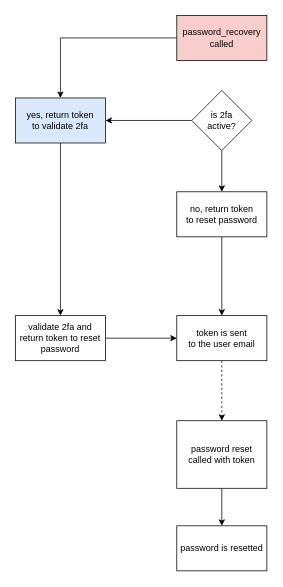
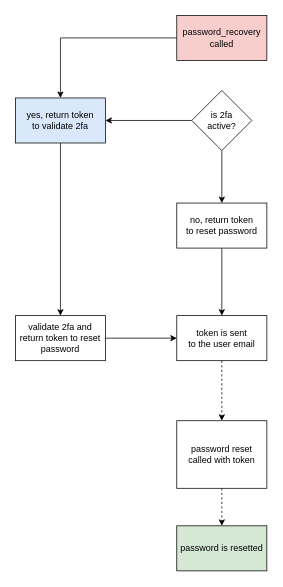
- <mxCell id="8" value="no, return token&lt;br&gt;to reset password" style="rounded=0;whiteSpace=wrap;html=1;" vertex="1" parent="1"><mxGeometry x="235" y="255" width="120" height="60" as="geometry" /></mxCell>
+ <mxCell id="8" value="no, return token&lt;br&gt;to reset password" style="rounded=0;whiteSpace=wrap;html=1;" vertex="1" parent="1"><mxGeometry x="235" y="270" width="120" height="60" as="geometry" /></mxCell>
- <mxCell id="15" style="edgeStyle=orthogonalEdgeStyle;rounded=0;orthogonalLoop=1;jettySize=auto;html=1;" edge="1" parent="1" source="16" target="17"><mxGeometry relative="1" as="geometry" /></mxCell>
+ <mxCell id="15" style="edgeStyle=orthogonalEdgeStyle;rounded=0;orthogonalLoop=1;jettySize=auto;html=1;dashed=1;" edge="1" parent="1" source="16" target="17"><mxGeometry relative="1" as="geometry" /></mxCell>
- <mxCell id="17" value="password is resetted" style="rounded=0;whiteSpace=wrap;html=1;" vertex="1" parent="1"><mxGeometry x="235" y="700" width="120" height="60" as="geometry" /></mxCell>
+ <mxCell id="17" value="password is resetted" style="rounded=0;whiteSpace=wrap;html=1;fillColor=#d5e8d4;" vertex="1" parent="1"><mxGeometry x="235" y="700" width="120" height="60" as="geometry" /></mxCell>
